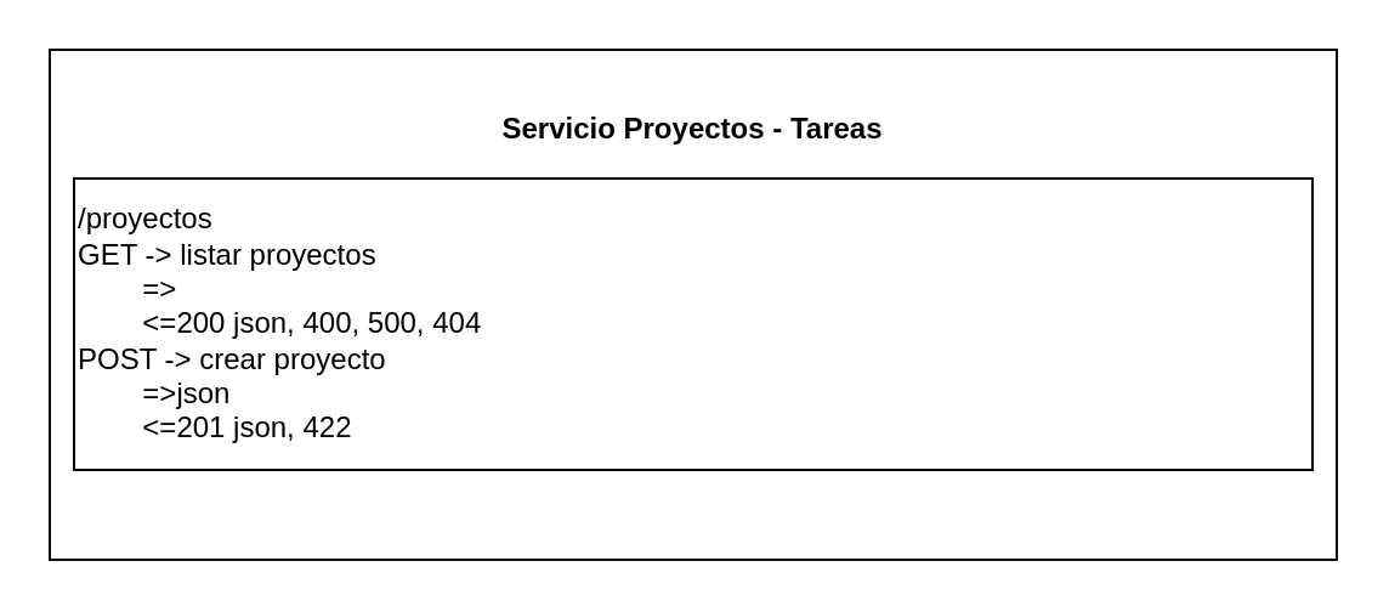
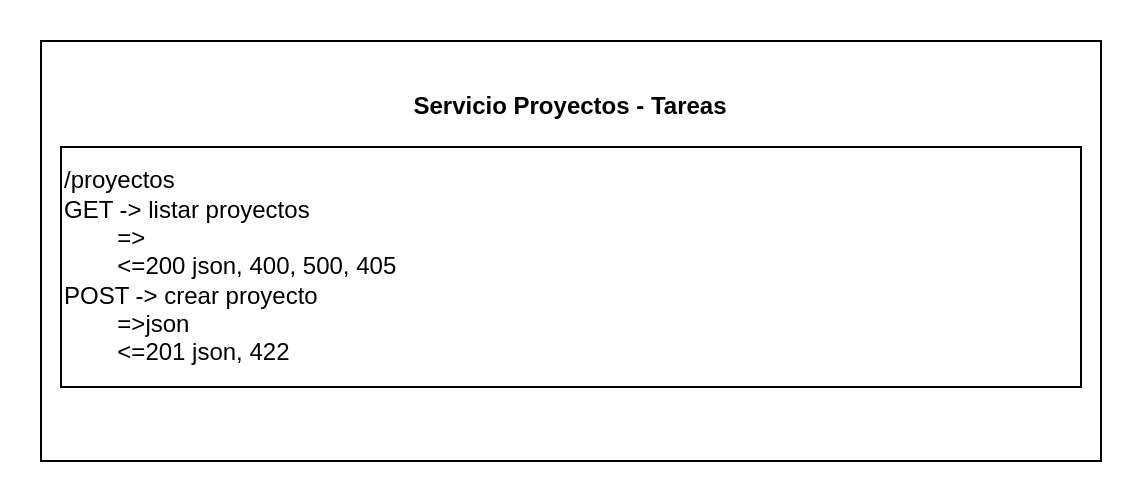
- <mxCell id="3" value="/proyectos&lt;div&gt;GET -&amp;gt; listar proyectos&lt;/div&gt;&lt;div&gt;&lt;span style=&quot;white-space: pre;&quot;&gt;&#09;&lt;/span&gt;=&amp;gt;&lt;br&gt;&lt;/div&gt;&lt;div&gt;&lt;span style=&quot;white-space: pre;&quot;&gt;&#09;&lt;/span&gt;&amp;lt;=200 json, 400, 500, 404&lt;br&gt;&lt;/div&gt;&lt;div&gt;POST -&amp;gt; crear proyecto&lt;/div&gt;&lt;div&gt;&lt;span style=&quot;white-space: pre;&quot;&gt;&#09;&lt;/span&gt;=&amp;gt;json&lt;br&gt;&lt;/div&gt;&lt;div&gt;&lt;span style=&quot;white-space: pre;&quot;&gt;&#09;&lt;/span&gt;&amp;lt;=201 json, 422&lt;br&gt;&lt;/div&gt;" style="rounded=0;whiteSpace=wrap;html=1;align=left;" vertex="1" parent="1"><mxGeometry x="30" y="73" width="510" height="120" as="geometry" /></mxCell>
+ <mxCell id="3" value="/proyectos&lt;div&gt;GET -&amp;gt; listar proyectos&lt;/div&gt;&lt;div&gt;&lt;span style=&quot;white-space: pre;&quot;&gt;&#09;&lt;/span&gt;=&amp;gt;&lt;br&gt;&lt;/div&gt;&lt;div&gt;&lt;span style=&quot;white-space: pre;&quot;&gt;&#09;&lt;/span&gt;&amp;lt;=200 json, 400, 500, 405&lt;br&gt;&lt;/div&gt;&lt;div&gt;POST -&amp;gt; crear proyecto&lt;/div&gt;&lt;div&gt;&lt;span style=&quot;white-space: pre;&quot;&gt;&#09;&lt;/span&gt;=&amp;gt;json&lt;br&gt;&lt;/div&gt;&lt;div&gt;&lt;span style=&quot;white-space: pre;&quot;&gt;&#09;&lt;/span&gt;&amp;lt;=201 json, 422&lt;br&gt;&lt;/div&gt;" style="rounded=0;whiteSpace=wrap;html=1;align=left;" vertex="1" parent="1"><mxGeometry x="30" y="73" width="510" height="120" as="geometry" /></mxCell>
